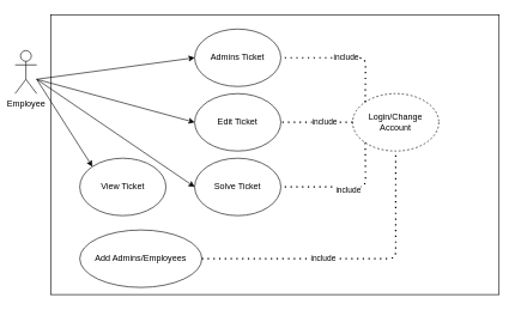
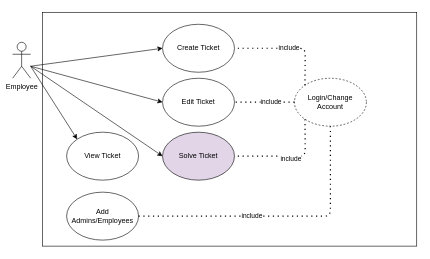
- <mxCell id="7" value="Admins Ticket" style="ellipse;whiteSpace=wrap;html=1;" parent="1" vertex="1"><mxGeometry x="270" y="40" width="120" height="80" as="geometry" /></mxCell>
+ <mxCell id="7" value="Create Ticket" style="ellipse;whiteSpace=wrap;html=1;" parent="1" vertex="1"><mxGeometry x="270" y="40" width="120" height="80" as="geometry" /></mxCell>
- <mxCell id="6" value="Solve Ticket" style="ellipse;whiteSpace=wrap;html=1;" parent="1" vertex="1"><mxGeometry x="270" y="220" width="120" height="80" as="geometry" /></mxCell>
+ <mxCell id="6" value="Solve Ticket" style="ellipse;whiteSpace=wrap;html=1;fillColor=#e1d5e7;" parent="1" vertex="1"><mxGeometry x="270" y="220" width="120" height="80" as="geometry" /></mxCell>
- <mxCell id="4" value="Add Admins/Employees" style="ellipse;whiteSpace=wrap;html=1;" parent="1" vertex="1"><mxGeometry x="110" y="320" width="170" height="80" as="geometry" /></mxCell>
+ <mxCell id="4" value="Add Admins/Employees" style="ellipse;whiteSpace=wrap;html=1;" parent="1" vertex="1"><mxGeometry x="110" y="320" width="120" height="80" as="geometry" /></mxCell>
